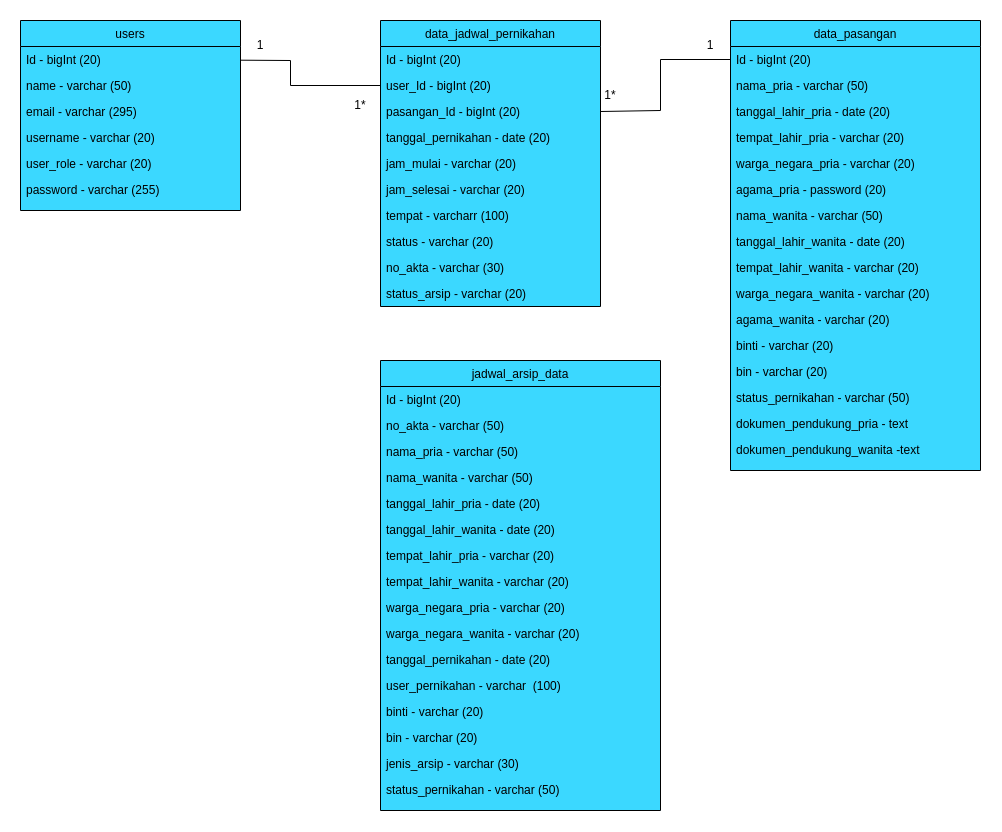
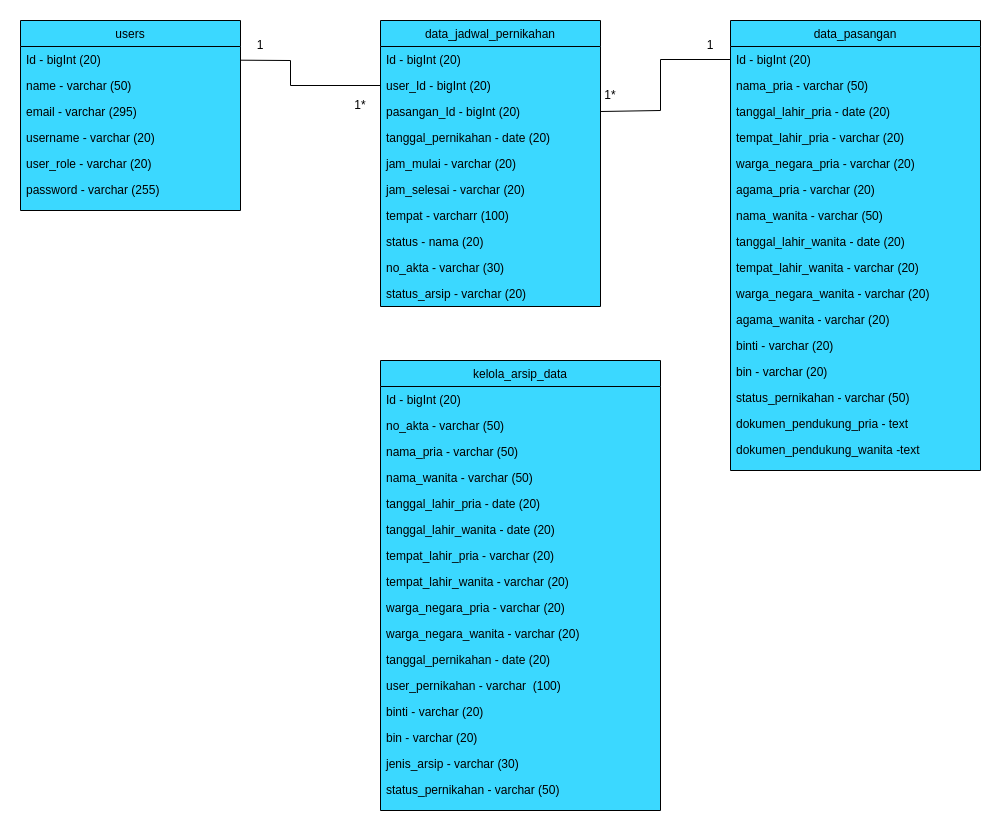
- <mxCell id="26" value="agama_pria - password (20)" style="text;align=left;verticalAlign=top;spacingLeft=4;spacingRight=4;overflow=hidden;rotatable=0;points=[[0,0.5],[1,0.5]];portConstraint=eastwest;rounded=0;shadow=0;html=0;" parent="20" vertex="1"><mxGeometry y="156" width="250" height="26" as="geometry" /></mxCell>
+ <mxCell id="26" value="agama_pria - varchar (20)" style="text;align=left;verticalAlign=top;spacingLeft=4;spacingRight=4;overflow=hidden;rotatable=0;points=[[0,0.5],[1,0.5]];portConstraint=eastwest;rounded=0;shadow=0;html=0;" parent="20" vertex="1"><mxGeometry y="156" width="250" height="26" as="geometry" /></mxCell>
- <mxCell id="17" value="status - varchar (20)" style="text;align=left;verticalAlign=top;spacingLeft=4;spacingRight=4;overflow=hidden;rotatable=0;points=[[0,0.5],[1,0.5]];portConstraint=eastwest;rounded=0;shadow=0;html=0;" parent="9" vertex="1"><mxGeometry y="208" width="220" height="26" as="geometry" /></mxCell>
+ <mxCell id="17" value="status - nama (20)" style="text;align=left;verticalAlign=top;spacingLeft=4;spacingRight=4;overflow=hidden;rotatable=0;points=[[0,0.5],[1,0.5]];portConstraint=eastwest;rounded=0;shadow=0;html=0;" parent="9" vertex="1"><mxGeometry y="208" width="220" height="26" as="geometry" /></mxCell>
- <mxCell id="43" value="jadwal_arsip_data" style="swimlane;fontStyle=0;align=center;verticalAlign=top;childLayout=stackLayout;horizontal=1;startSize=26;horizontalStack=0;resizeParent=1;resizeLast=0;collapsible=1;marginBottom=0;rounded=0;shadow=0;strokeWidth=1;swimlaneFillColor=#3BD8FF;fillColor=#3BD8FF;" parent="1" vertex="1"><mxGeometry x="380" y="360" width="280" height="450" as="geometry"><mxRectangle x="230" y="140" width="160" height="26" as="alternateBounds" /></mxGeometry></mxCell>
+ <mxCell id="43" value="kelola_arsip_data" style="swimlane;fontStyle=0;align=center;verticalAlign=top;childLayout=stackLayout;horizontal=1;startSize=26;horizontalStack=0;resizeParent=1;resizeLast=0;collapsible=1;marginBottom=0;rounded=0;shadow=0;strokeWidth=1;swimlaneFillColor=#3BD8FF;fillColor=#3BD8FF;" parent="1" vertex="1"><mxGeometry x="380" y="360" width="280" height="450" as="geometry"><mxRectangle x="230" y="140" width="160" height="26" as="alternateBounds" /></mxGeometry></mxCell>
